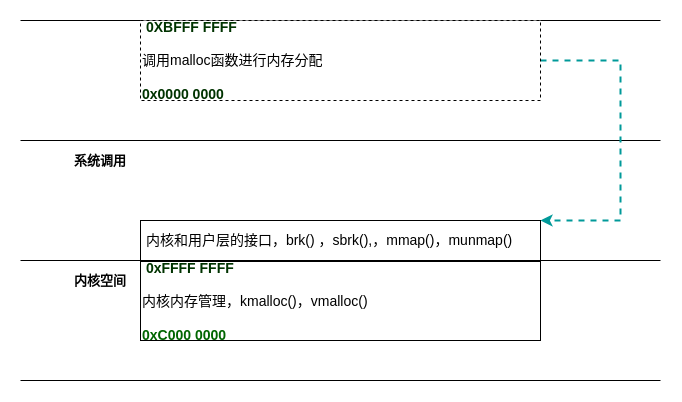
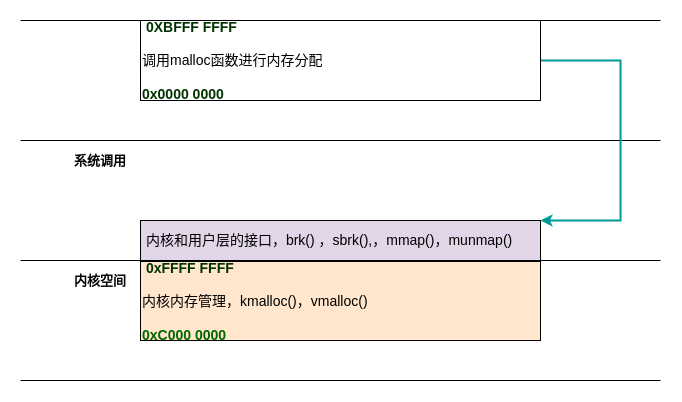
- <mxCell id="8" value="&lt;font style=&quot;font-size: 14px&quot;&gt;&amp;nbsp;&lt;font color=&quot;#003300&quot;&gt;&lt;b&gt;0XBFFF FFFF&lt;br&gt;&lt;/b&gt;&lt;/font&gt;&lt;br&gt;调用malloc函数进行内存分配&lt;br&gt;&lt;br&gt;&lt;b&gt;&lt;font color=&quot;#003300&quot;&gt;0x0000 0000&lt;/font&gt;&lt;/b&gt;&lt;br&gt;&lt;/font&gt;" style="rounded=0;whiteSpace=wrap;html=1;fontSize=13;align=left;strokeColor=default;dashed=1;" vertex="1" parent="1"><mxGeometry x="140" y="20" width="400" height="80" as="geometry" /></mxCell>
+ <mxCell id="8" value="&lt;font style=&quot;font-size: 14px&quot;&gt;&amp;nbsp;&lt;font color=&quot;#003300&quot;&gt;&lt;b&gt;0XBFFF FFFF&lt;br&gt;&lt;/b&gt;&lt;/font&gt;&lt;br&gt;调用malloc函数进行内存分配&lt;br&gt;&lt;br&gt;&lt;b&gt;&lt;font color=&quot;#003300&quot;&gt;0x0000 0000&lt;/font&gt;&lt;/b&gt;&lt;br&gt;&lt;/font&gt;" style="rounded=0;whiteSpace=wrap;html=1;fontSize=13;align=left;strokeColor=default;" vertex="1" parent="1"><mxGeometry x="140" y="20" width="400" height="80" as="geometry" /></mxCell>
- <mxCell id="7" style="edgeStyle=orthogonalEdgeStyle;rounded=0;orthogonalLoop=1;jettySize=auto;html=1;entryX=1;entryY=0;entryDx=0;entryDy=0;fontSize=14;exitX=1;exitY=0.5;exitDx=0;exitDy=0;strokeColor=#009999;strokeWidth=2;dashed=1;" edge="1" parent="1" source="8" target="9"><mxGeometry relative="1" as="geometry"><Array as="points"><mxPoint x="620" y="60" /><mxPoint x="620" y="220" /></Array></mxGeometry></mxCell>
+ <mxCell id="7" style="edgeStyle=orthogonalEdgeStyle;rounded=0;orthogonalLoop=1;jettySize=auto;html=1;entryX=1;entryY=0;entryDx=0;entryDy=0;fontSize=14;exitX=1;exitY=0.5;exitDx=0;exitDy=0;strokeColor=#009999;strokeWidth=2;" edge="1" parent="1" source="8" target="9"><mxGeometry relative="1" as="geometry"><Array as="points"><mxPoint x="620" y="60" /><mxPoint x="620" y="220" /></Array></mxGeometry></mxCell>
- <mxCell id="9" value="&lt;font style=&quot;font-size: 14px&quot;&gt;&amp;nbsp;内核和用户层的接口，brk() ，sbrk(),，mmap()，munmap()&lt;/font&gt;" style="rounded=0;whiteSpace=wrap;html=1;fontSize=13;align=left;" vertex="1" parent="1"><mxGeometry x="140" y="220" width="400" height="40" as="geometry" /></mxCell>
+ <mxCell id="9" value="&lt;font style=&quot;font-size: 14px&quot;&gt;&amp;nbsp;内核和用户层的接口，brk() ，sbrk(),，mmap()，munmap()&lt;/font&gt;" style="rounded=0;whiteSpace=wrap;html=1;fontSize=13;align=left;fillColor=#e1d5e7;" vertex="1" parent="1"><mxGeometry x="140" y="220" width="400" height="40" as="geometry" /></mxCell>
- <mxCell id="11" value="&lt;font style=&quot;font-size: 14px&quot;&gt;&amp;nbsp;&lt;b&gt;&lt;font color=&quot;#003300&quot;&gt;0xFFFF FFFF&lt;/font&gt;&lt;/b&gt;&lt;br&gt;&lt;br&gt;内核内存管理，kmalloc()，vmalloc()&lt;br&gt;&lt;br&gt;&lt;b&gt;&lt;font color=&quot;#006600&quot;&gt;0xC000 0000&lt;/font&gt;&lt;/b&gt;&lt;br&gt;&lt;/font&gt;" style="rounded=0;whiteSpace=wrap;html=1;fontSize=13;align=left;" vertex="1" parent="1"><mxGeometry x="140" y="261" width="400" height="79" as="geometry" /></mxCell>
+ <mxCell id="11" value="&lt;font style=&quot;font-size: 14px&quot;&gt;&amp;nbsp;&lt;b&gt;&lt;font color=&quot;#003300&quot;&gt;0xFFFF FFFF&lt;/font&gt;&lt;/b&gt;&lt;br&gt;&lt;br&gt;内核内存管理，kmalloc()，vmalloc()&lt;br&gt;&lt;br&gt;&lt;b&gt;&lt;font color=&quot;#006600&quot;&gt;0xC000 0000&lt;/font&gt;&lt;/b&gt;&lt;br&gt;&lt;/font&gt;" style="rounded=0;whiteSpace=wrap;html=1;fontSize=13;align=left;fillColor=#ffe6cc;" vertex="1" parent="1"><mxGeometry x="140" y="261" width="400" height="79" as="geometry" /></mxCell>
